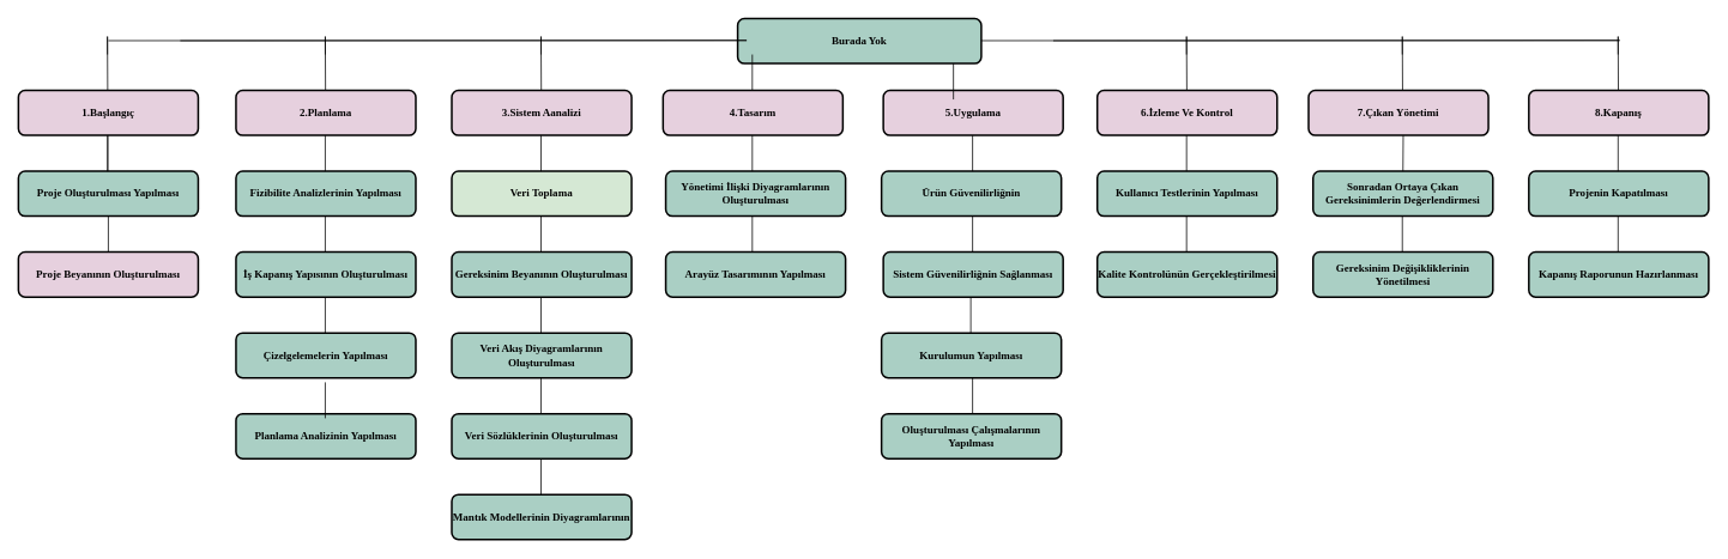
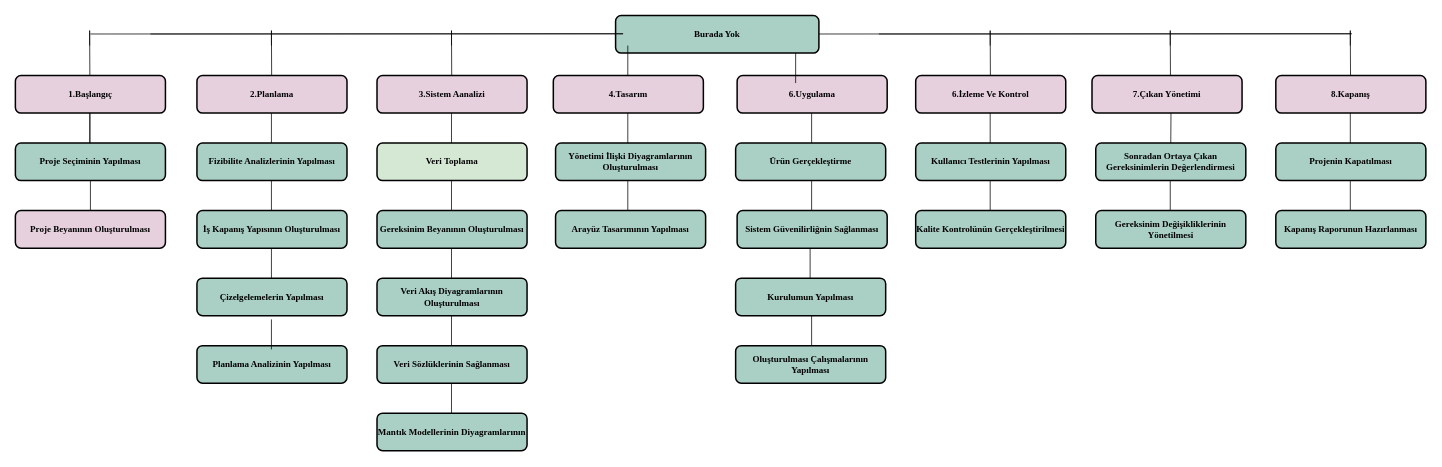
- <mxCell id="12" value="5.Uygulama" style="whiteSpace=wrap;html=1;rounded=1;shadow=0;comic=0;strokeWidth=2;fontFamily=Verdana;align=center;fontSize=12;fontStyle=1;fillColor=#E6D0DE;" vertex="1" parent="1"><mxGeometry x="982" y="100" width="200" height="50" as="geometry" /></mxCell>
+ <mxCell id="12" value="6.Uygulama" style="whiteSpace=wrap;html=1;rounded=1;shadow=0;comic=0;strokeWidth=2;fontFamily=Verdana;align=center;fontSize=12;fontStyle=1;fillColor=#E6D0DE;" vertex="1" parent="1"><mxGeometry x="982" y="100" width="200" height="50" as="geometry" /></mxCell>
- <mxCell id="2" value="Proje Oluşturulması Yapılması" style="whiteSpace=wrap;html=1;rounded=1;shadow=0;comic=0;strokeWidth=2;fontFamily=Verdana;align=center;fontSize=12;fontStyle=1;fillColor=#AACFC4;" parent="1" vertex="1"><mxGeometry x="20" y="190" width="200" height="50" as="geometry" /></mxCell>
+ <mxCell id="2" value="Proje Seçiminin Yapılması" style="whiteSpace=wrap;html=1;rounded=1;shadow=0;comic=0;strokeWidth=2;fontFamily=Verdana;align=center;fontSize=12;fontStyle=1;fillColor=#AACFC4;" parent="1" vertex="1"><mxGeometry x="20" y="190" width="200" height="50" as="geometry" /></mxCell>
- <mxCell id="23" value="Ürün Güvenilirliğnin" style="whiteSpace=wrap;html=1;rounded=1;shadow=0;comic=0;strokeWidth=2;fontFamily=Verdana;align=center;fontSize=12;fontStyle=1;fillColor=#AACFC4;" vertex="1" parent="1"><mxGeometry x="980" y="190" width="200" height="50" as="geometry" /></mxCell>
+ <mxCell id="23" value="Ürün Gerçekleştirme" style="whiteSpace=wrap;html=1;rounded=1;shadow=0;comic=0;strokeWidth=2;fontFamily=Verdana;align=center;fontSize=12;fontStyle=1;fillColor=#AACFC4;" vertex="1" parent="1"><mxGeometry x="980" y="190" width="200" height="50" as="geometry" /></mxCell>
- <mxCell id="15" value="Veri Sözlüklerinin Oluşturulması" style="whiteSpace=wrap;html=1;rounded=1;shadow=0;comic=0;strokeWidth=2;fontFamily=Verdana;align=center;fontSize=12;fontStyle=1;fillColor=#AACFC4;" vertex="1" parent="1"><mxGeometry x="502" y="460" width="200" height="50" as="geometry" /></mxCell>
+ <mxCell id="15" value="Veri Sözlüklerinin Sağlanması" style="whiteSpace=wrap;html=1;rounded=1;shadow=0;comic=0;strokeWidth=2;fontFamily=Verdana;align=center;fontSize=12;fontStyle=1;fillColor=#AACFC4;" vertex="1" parent="1"><mxGeometry x="502" y="460" width="200" height="50" as="geometry" /></mxCell>
